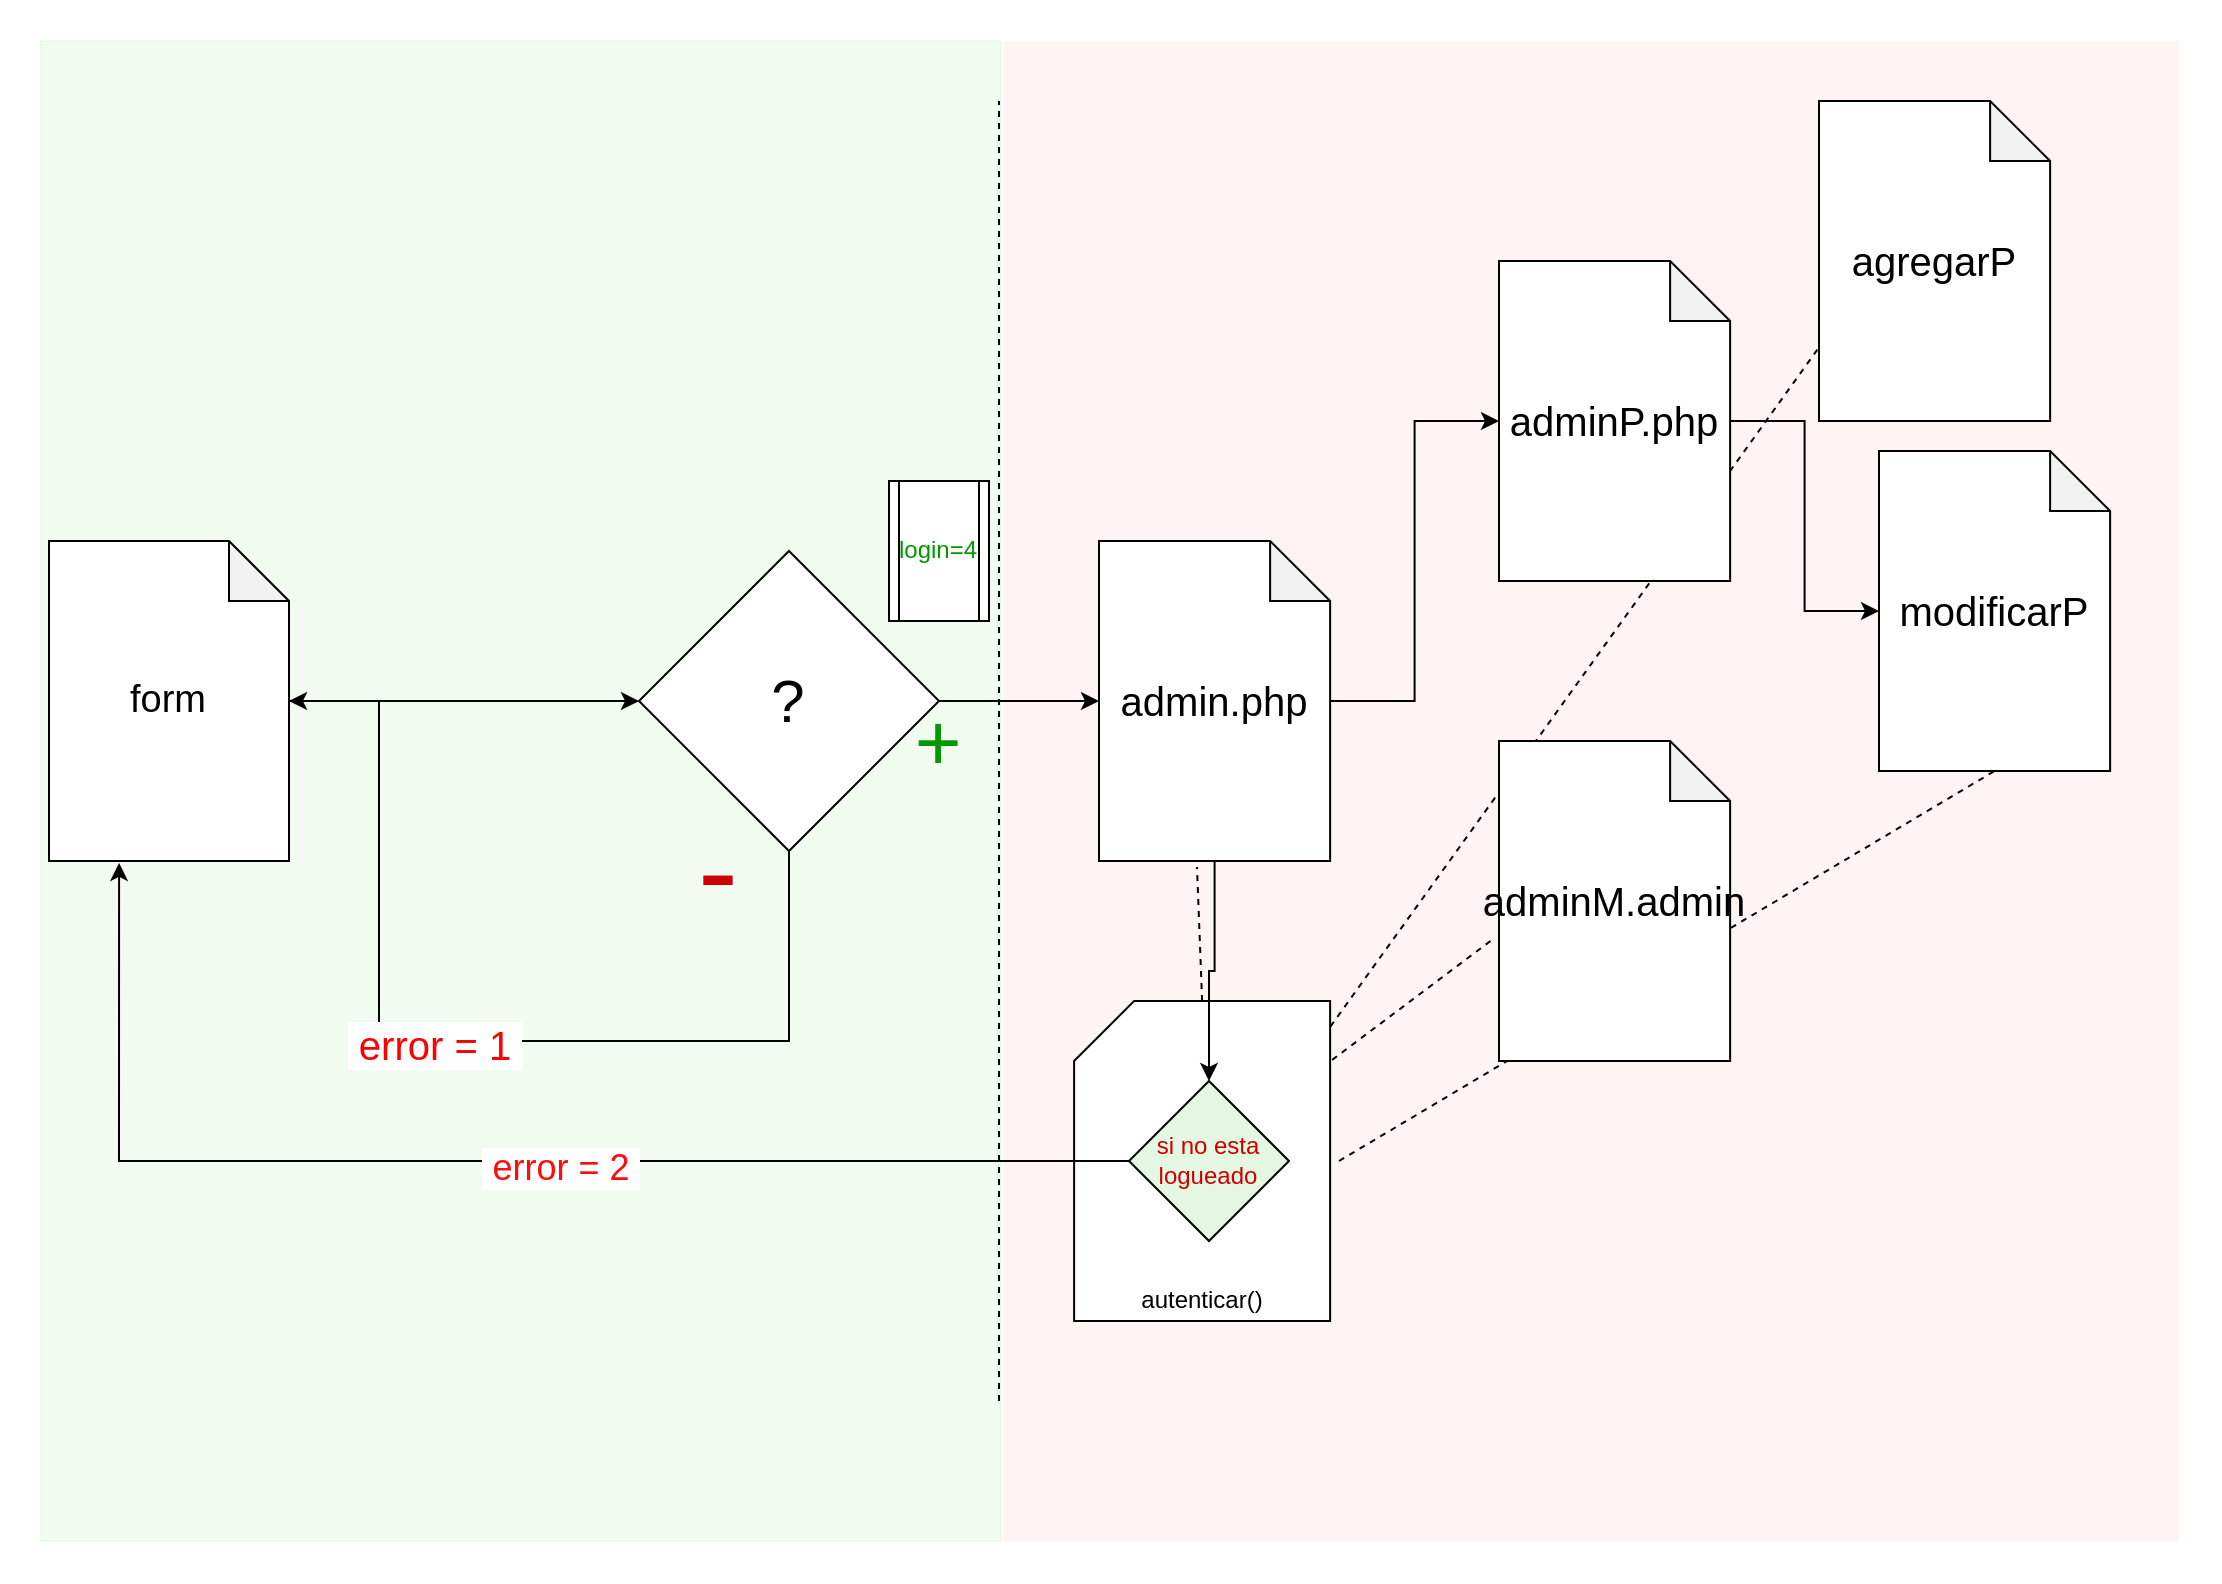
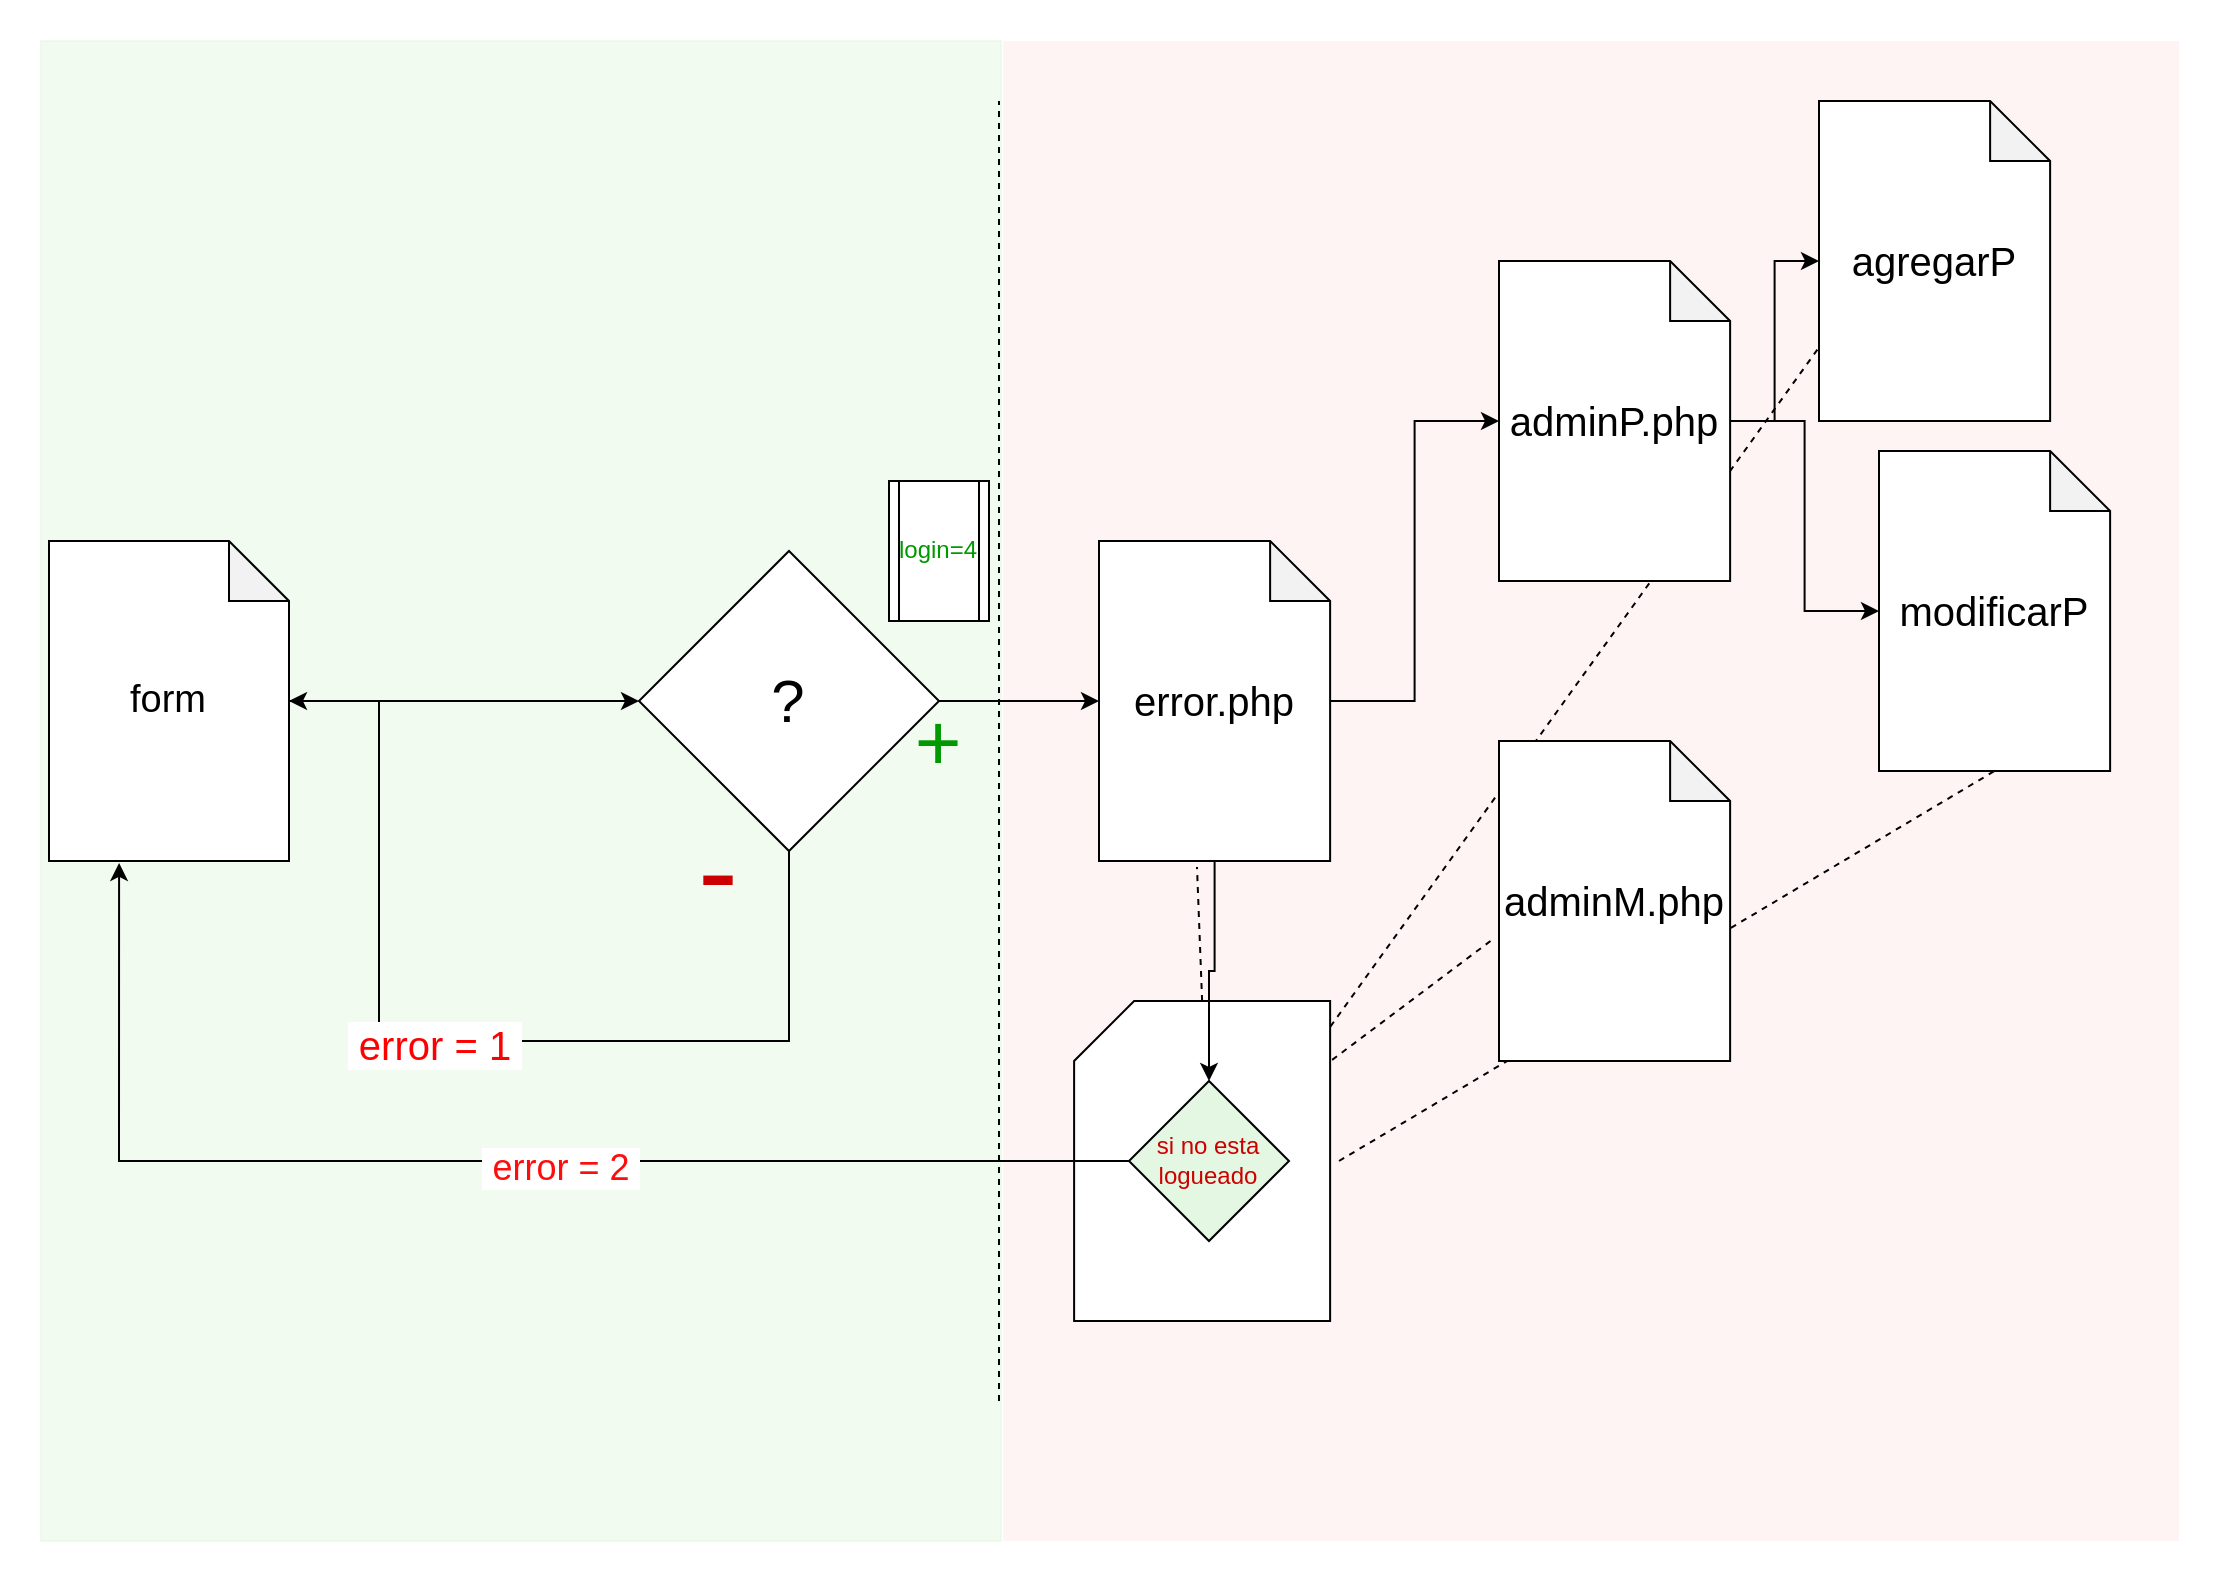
+ <mxCell id="18" value="" style="edgeStyle=orthogonalEdgeStyle;rounded=0;orthogonalLoop=1;jettySize=auto;html=1;fontColor=#009900;" parent="1" source="20" target="22" edge="1"><mxGeometry relative="1" as="geometry" /></mxCell>
- <mxCell id="16" value="&lt;font style=&quot;font-size: 20px&quot;&gt;admin.php&lt;/font&gt;" style="shape=note;whiteSpace=wrap;html=1;backgroundOutline=1;darkOpacity=0.05;" parent="1" vertex="1"><mxGeometry x="549" y="270" width="115.56" height="160" as="geometry" /></mxCell>
+ <mxCell id="16" value="&lt;font style=&quot;font-size: 20px&quot;&gt;error.php&lt;/font&gt;" style="shape=note;whiteSpace=wrap;html=1;backgroundOutline=1;darkOpacity=0.05;" parent="1" vertex="1"><mxGeometry x="549" y="270" width="115.56" height="160" as="geometry" /></mxCell>
- <mxCell id="17" value="&lt;font style=&quot;font-size: 20px&quot;&gt;adminM.admin&lt;/font&gt;" style="shape=note;whiteSpace=wrap;html=1;backgroundOutline=1;darkOpacity=0.05;" parent="1" vertex="1"><mxGeometry x="749" y="370" width="115.56" height="160" as="geometry" /></mxCell>
+ <mxCell id="17" value="&lt;font style=&quot;font-size: 20px&quot;&gt;adminM.php&lt;/font&gt;" style="shape=note;whiteSpace=wrap;html=1;backgroundOutline=1;darkOpacity=0.05;" parent="1" vertex="1"><mxGeometry x="749" y="370" width="115.56" height="160" as="geometry" /></mxCell>
- <mxCell id="31" value="autenticar()" style="text;html=1;strokeColor=none;fillColor=none;align=center;verticalAlign=middle;whiteSpace=wrap;rounded=0;" parent="1" vertex="1"><mxGeometry x="580.56" y="640" width="40" height="20" as="geometry" /></mxCell>
